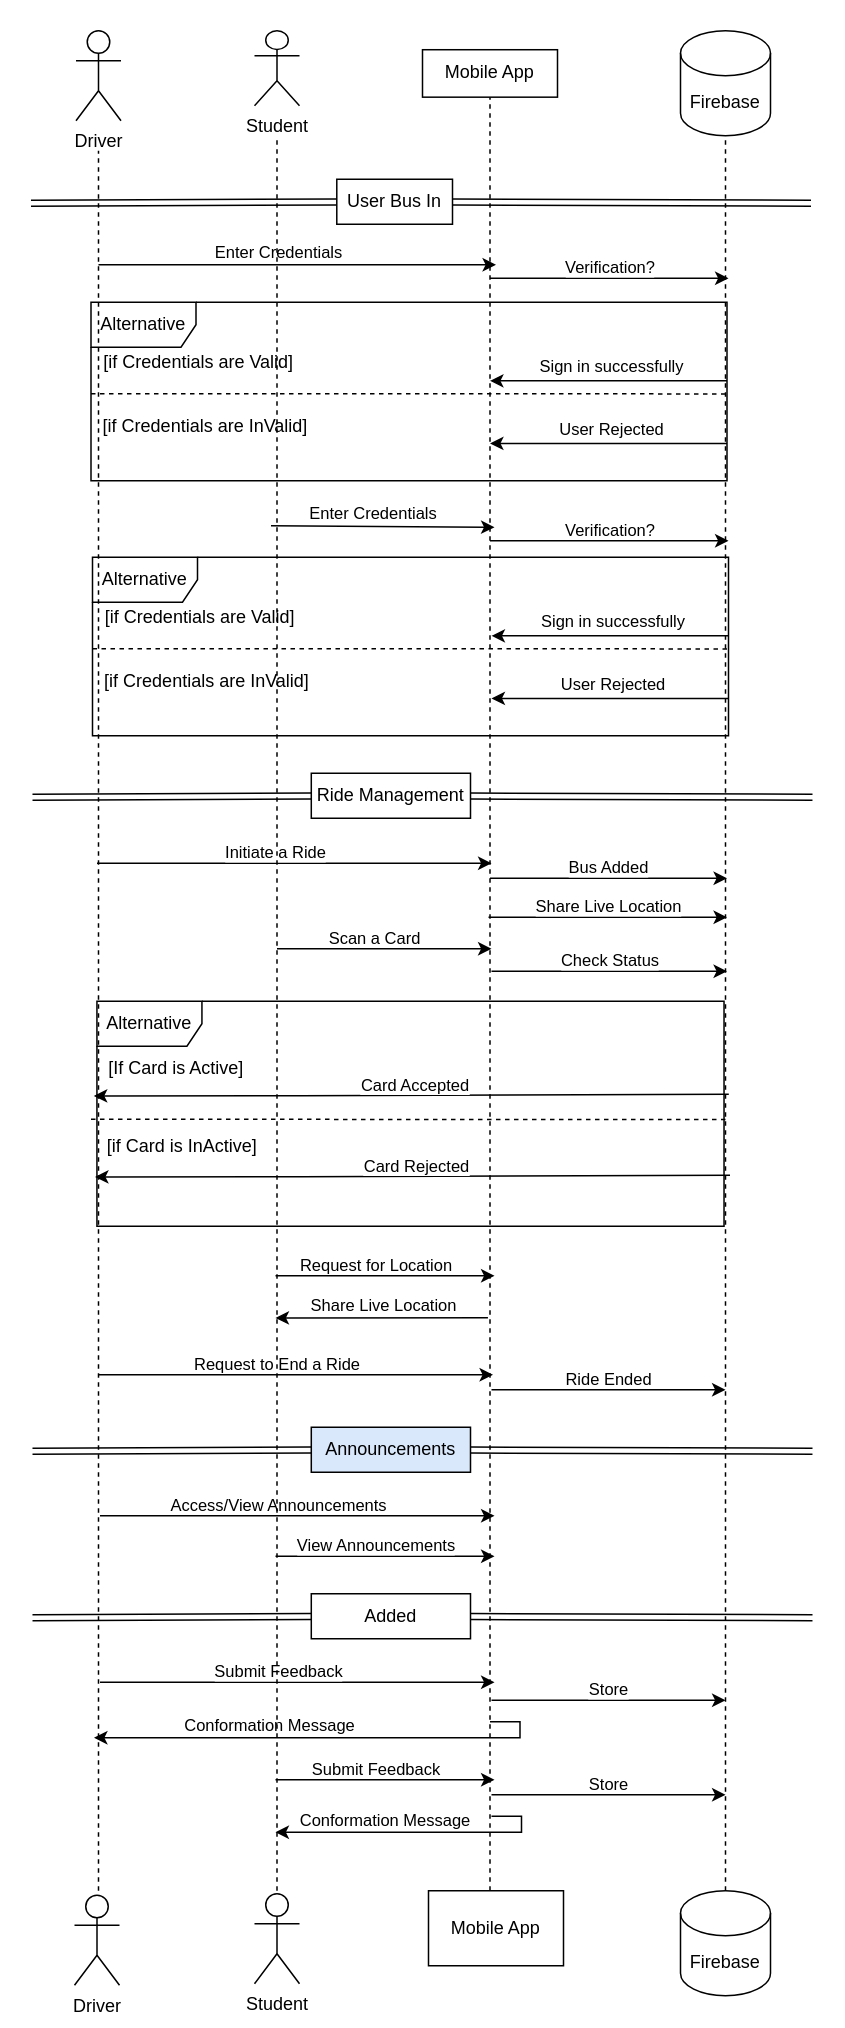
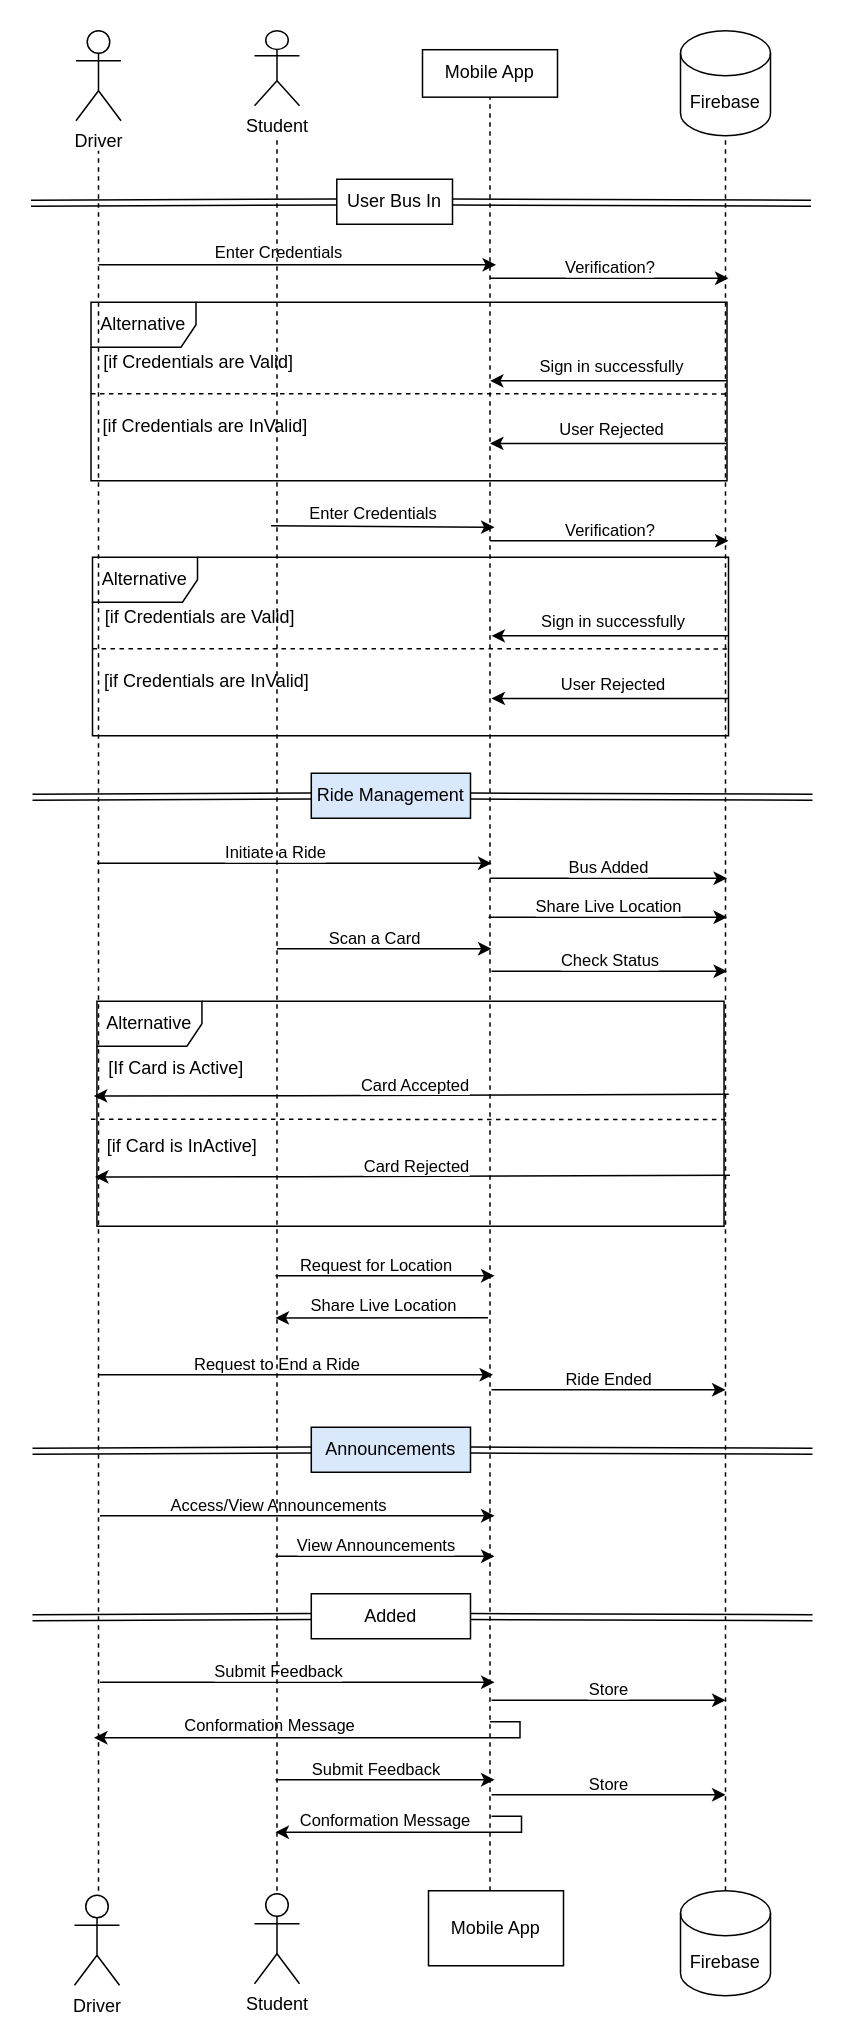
- <mxCell id="57" value="Ride Management" style="rounded=0;whiteSpace=wrap;html=1;" parent="54" vertex="1"><mxGeometry x="185.86" width="106.14" height="30" as="geometry" /></mxCell>
+ <mxCell id="57" value="Ride Management" style="rounded=0;whiteSpace=wrap;html=1;fillColor=#dae8fc;" parent="54" vertex="1"><mxGeometry x="185.86" width="106.14" height="30" as="geometry" /></mxCell>
